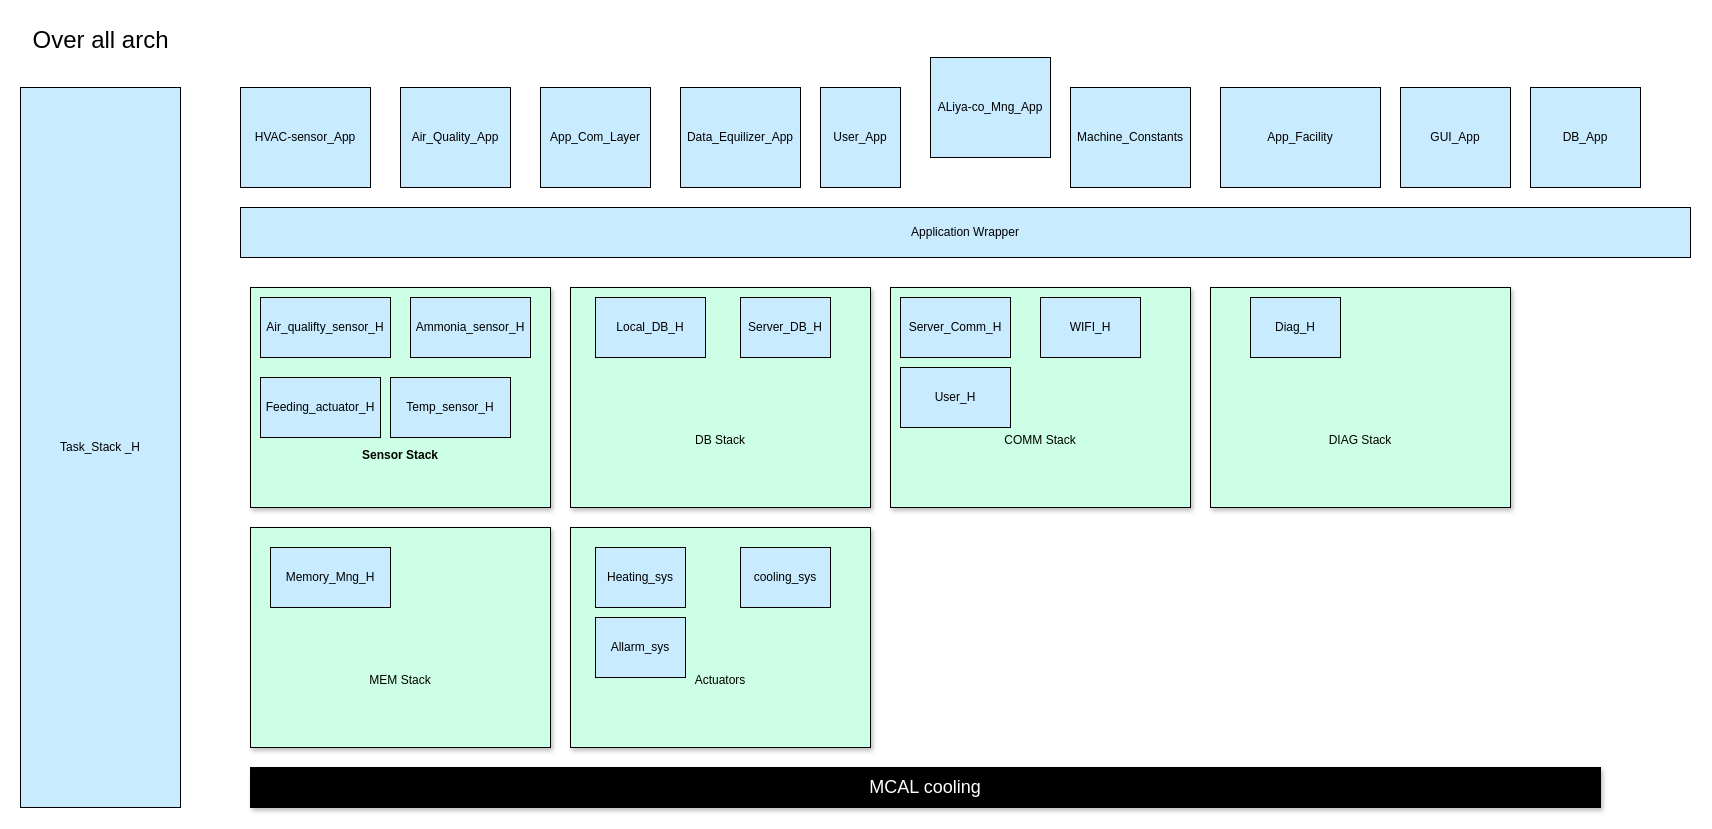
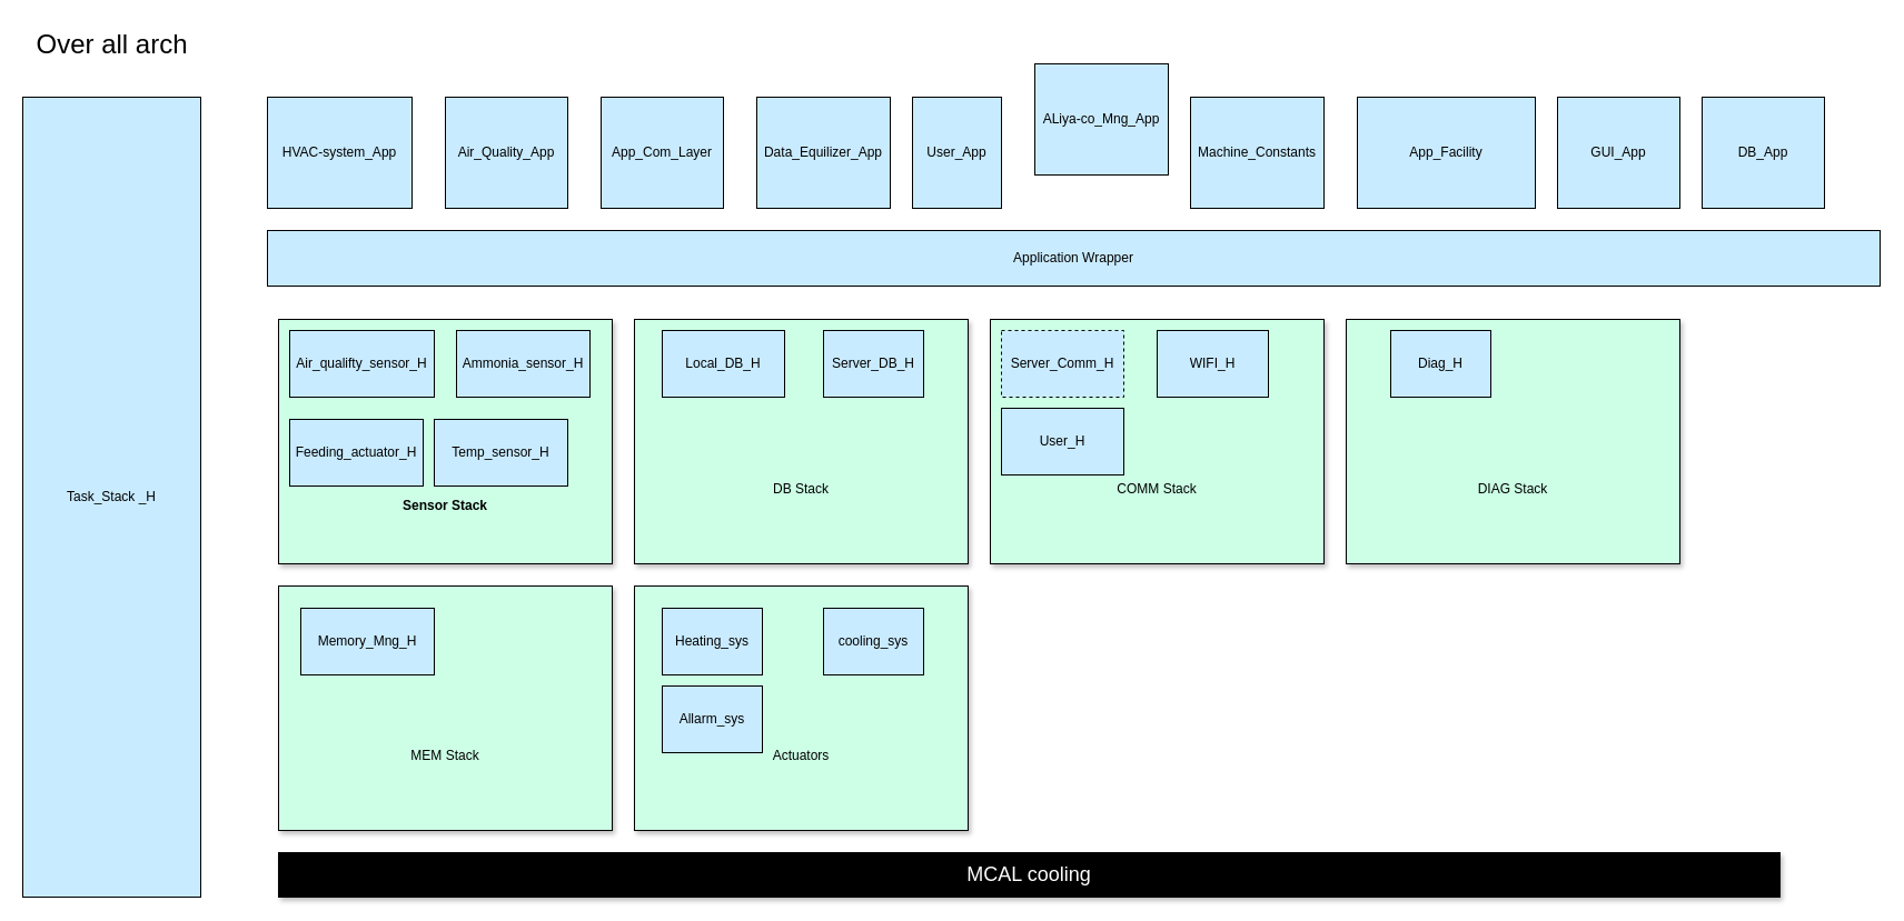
- <mxCell id="9" value="HVAC-sensor_App" style="rounded=0;whiteSpace=wrap;html=1;fillColor=#C9EBFF;" parent="1" vertex="1"><mxGeometry x="240" y="87" width="130" height="100" as="geometry" /></mxCell>
+ <mxCell id="9" value="HVAC-system_App" style="rounded=0;whiteSpace=wrap;html=1;fillColor=#C9EBFF;" parent="1" vertex="1"><mxGeometry x="240" y="87" width="130" height="100" as="geometry" /></mxCell>
- <mxCell id="22" value="Server_Comm_H" style="rounded=0;whiteSpace=wrap;html=1;fillColor=#C9EBFF;" parent="1" vertex="1"><mxGeometry x="900" y="297" width="110" height="60" as="geometry" /></mxCell>
+ <mxCell id="22" value="Server_Comm_H" style="rounded=0;whiteSpace=wrap;html=1;fillColor=#C9EBFF;dashed=1;" parent="1" vertex="1"><mxGeometry x="900" y="297" width="110" height="60" as="geometry" /></mxCell>
